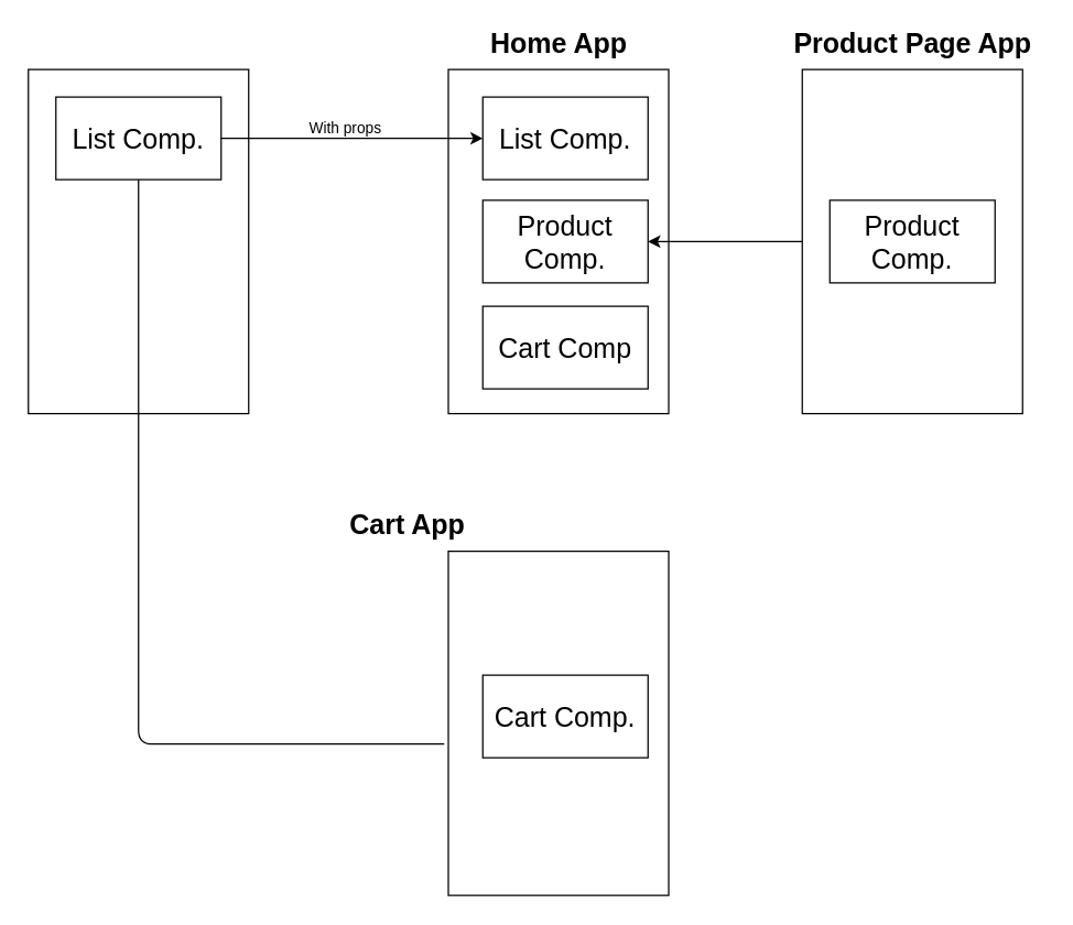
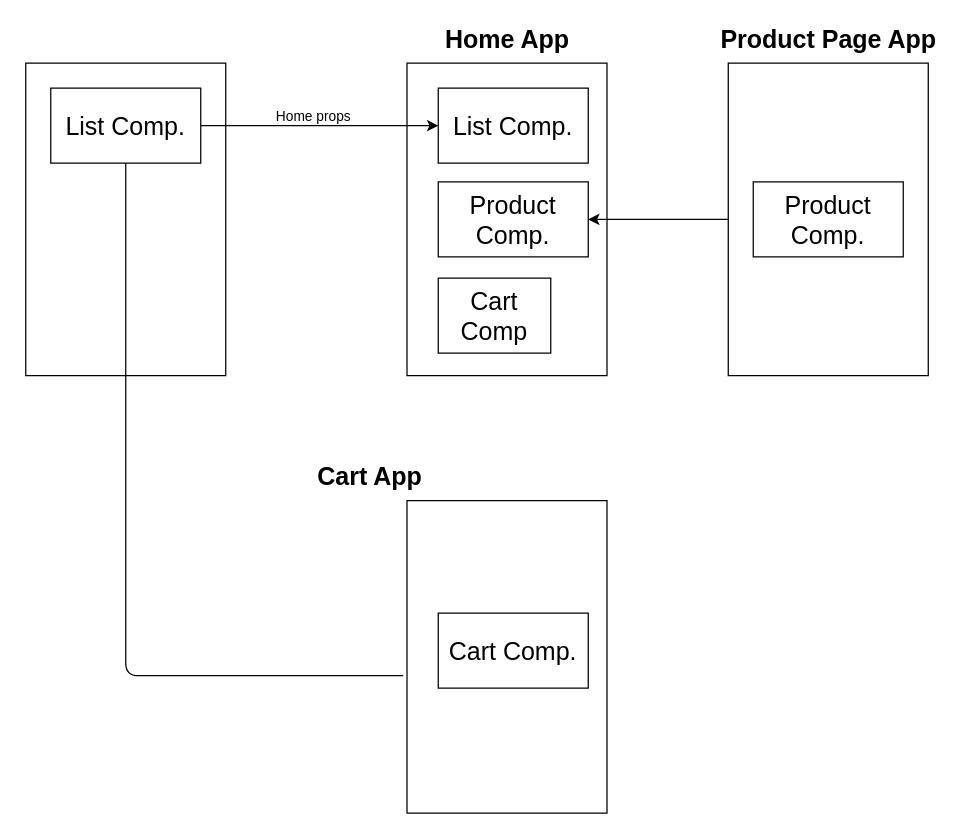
- <mxCell id="8" value="&lt;font style=&quot;font-size: 11px&quot;&gt;With props&lt;/font&gt;" style="text;html=1;align=center;verticalAlign=middle;resizable=0;points=[];autosize=1;strokeColor=none;fillColor=none;fontSize=20;" parent="1" vertex="1"><mxGeometry x="215" y="74" width="70" height="30" as="geometry" /></mxCell>
+ <mxCell id="8" value="&lt;font style=&quot;font-size: 11px&quot;&gt;Home props&lt;/font&gt;" style="text;html=1;align=center;verticalAlign=middle;resizable=0;points=[];autosize=1;strokeColor=none;fillColor=none;fontSize=20;" parent="1" vertex="1"><mxGeometry x="215" y="74" width="70" height="30" as="geometry" /></mxCell>
- <mxCell id="11" value="Cart Comp" style="whiteSpace=wrap;html=1;fontSize=20;" parent="1" vertex="1"><mxGeometry x="350" y="222" width="120" height="60" as="geometry" /></mxCell>
+ <mxCell id="11" value="Cart Comp" style="whiteSpace=wrap;html=1;fontSize=20;" parent="1" vertex="1"><mxGeometry x="350" y="222" width="90" height="60" as="geometry" /></mxCell>
